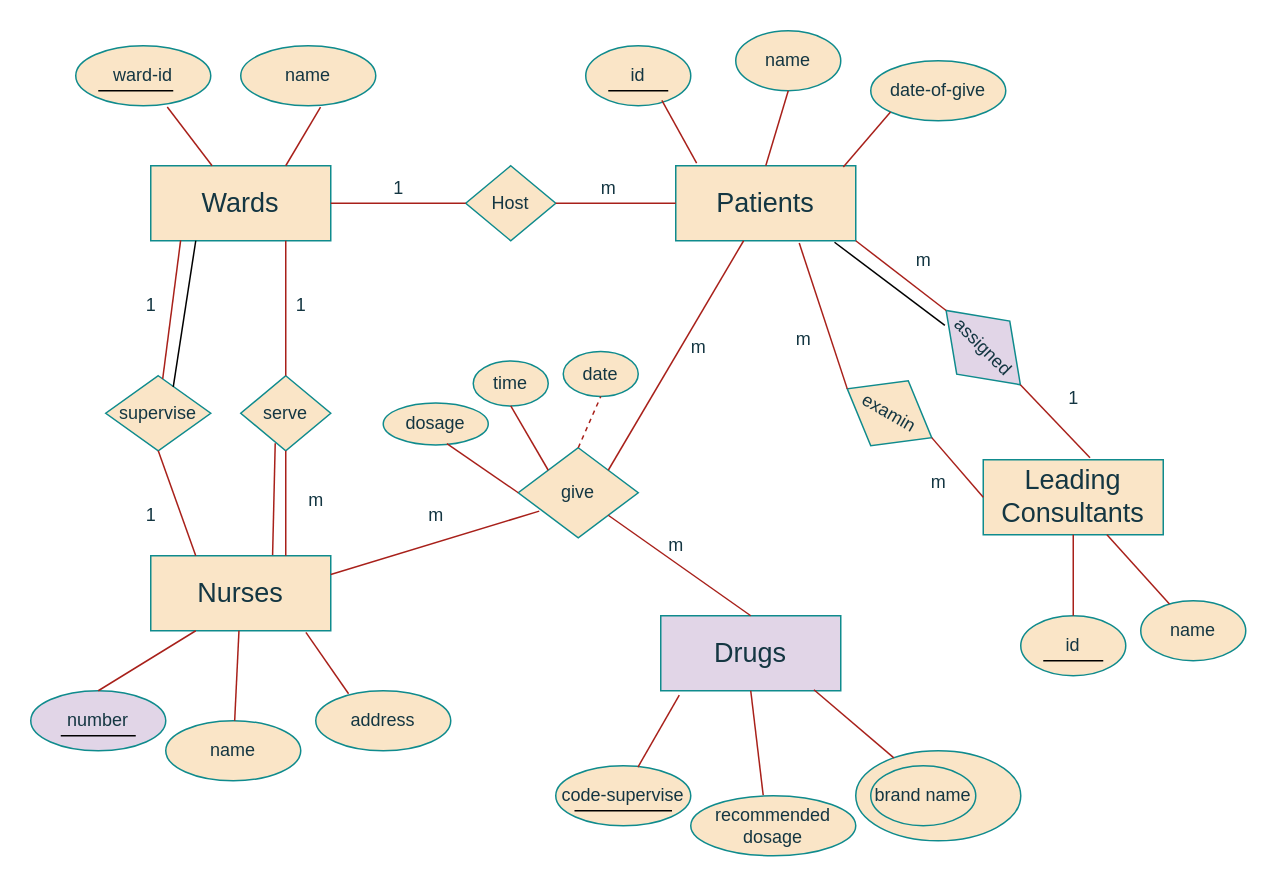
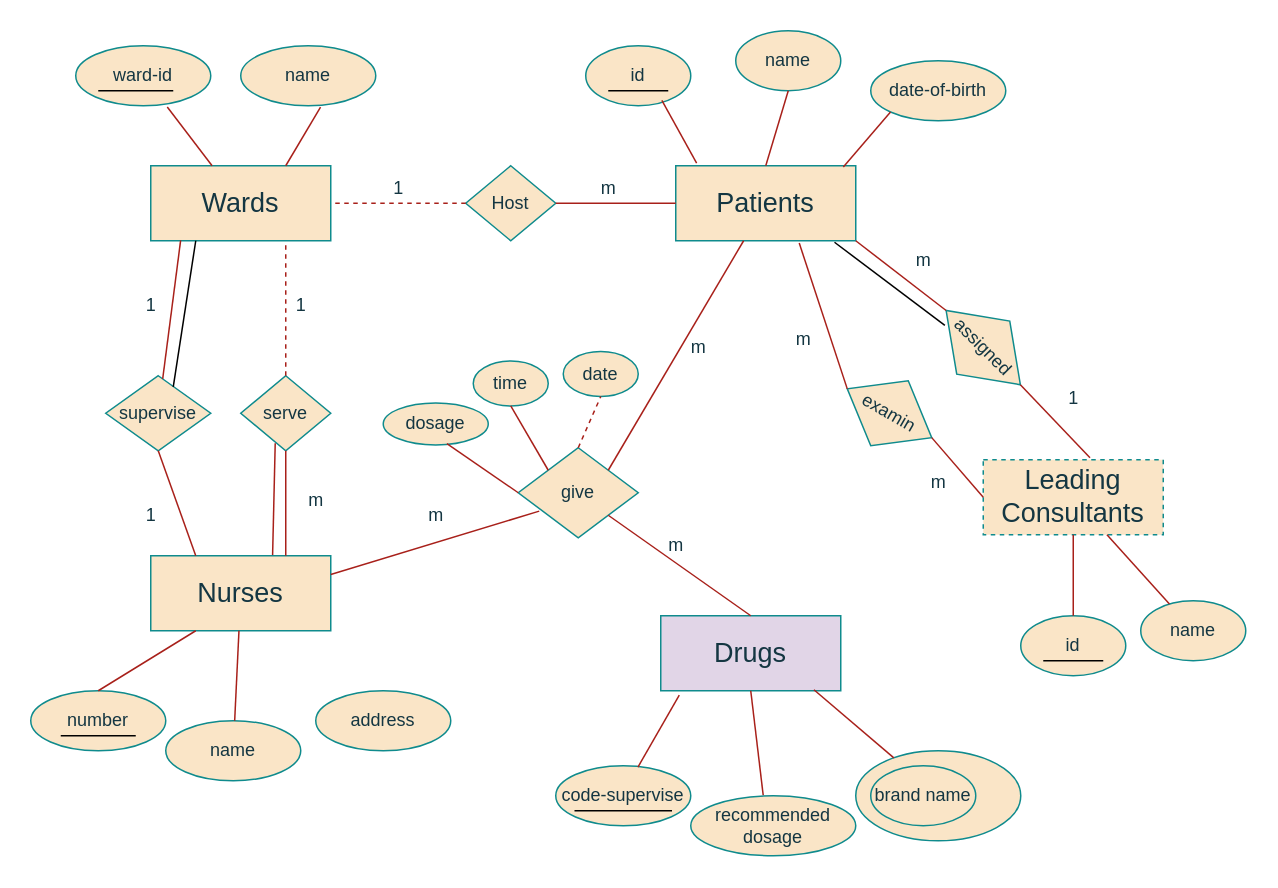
- <mxCell id="12" value="date-of-give" style="ellipse;whiteSpace=wrap;html=1;labelBackgroundColor=none;fillColor=#FAE5C7;strokeColor=#0F8B8D;fontColor=#143642;" parent="1" vertex="1"><mxGeometry x="580" y="40" width="90" height="40" as="geometry" /></mxCell>
+ <mxCell id="12" value="date-of-birth" style="ellipse;whiteSpace=wrap;html=1;labelBackgroundColor=none;fillColor=#FAE5C7;strokeColor=#0F8B8D;fontColor=#143642;" parent="1" vertex="1"><mxGeometry x="580" y="40" width="90" height="40" as="geometry" /></mxCell>
- <mxCell id="35" value="" style="endArrow=none;html=1;rounded=0;entryX=1;entryY=0.5;entryDx=0;entryDy=0;exitX=0;exitY=0.5;exitDx=0;exitDy=0;labelBackgroundColor=none;strokeColor=#A8201A;fontColor=default;" parent="1" source="34" target="2" edge="1"><mxGeometry width="50" height="50" relative="1" as="geometry"><mxPoint x="400" y="290" as="sourcePoint" /><mxPoint x="450" y="240" as="targetPoint" /></mxGeometry></mxCell>
+ <mxCell id="35" value="" style="endArrow=none;html=1;rounded=0;entryX=1;entryY=0.5;entryDx=0;entryDy=0;exitX=0;exitY=0.5;exitDx=0;exitDy=0;labelBackgroundColor=none;strokeColor=#A8201A;fontColor=default;dashed=1;" parent="1" source="34" target="2" edge="1"><mxGeometry width="50" height="50" relative="1" as="geometry"><mxPoint x="400" y="290" as="sourcePoint" /><mxPoint x="450" y="240" as="targetPoint" /></mxGeometry></mxCell>
- <mxCell id="41" value="" style="endArrow=none;html=1;rounded=0;entryX=0.75;entryY=1;entryDx=0;entryDy=0;labelBackgroundColor=none;strokeColor=#A8201A;fontColor=default;" parent="1" source="40" target="2" edge="1"><mxGeometry width="50" height="50" relative="1" as="geometry"><mxPoint x="400" y="290" as="sourcePoint" /><mxPoint x="450" y="240" as="targetPoint" /></mxGeometry></mxCell>
+ <mxCell id="41" value="" style="endArrow=none;html=1;rounded=0;entryX=0.75;entryY=1;entryDx=0;entryDy=0;labelBackgroundColor=none;strokeColor=#A8201A;fontColor=default;dashed=1;" parent="1" source="40" target="2" edge="1"><mxGeometry width="50" height="50" relative="1" as="geometry"><mxPoint x="400" y="290" as="sourcePoint" /><mxPoint x="450" y="240" as="targetPoint" /></mxGeometry></mxCell>
- <mxCell id="50" value="assigned&lt;br&gt;" style="rhombus;whiteSpace=wrap;html=1;rotation=45;labelBackgroundColor=none;fillColor=#e1d5e7;strokeColor=#0F8B8D;fontColor=#143642;" parent="1" vertex="1"><mxGeometry x="620" y="206.25" width="70" height="50" as="geometry" /></mxCell>
+ <mxCell id="50" value="assigned&lt;br&gt;" style="rhombus;whiteSpace=wrap;html=1;rotation=45;labelBackgroundColor=none;fillColor=#FAE5C7;strokeColor=#0F8B8D;fontColor=#143642;" parent="1" vertex="1"><mxGeometry x="620" y="206.25" width="70" height="50" as="geometry" /></mxCell>
- <mxCell id="18" value="&lt;font style=&quot;font-size: 18px;&quot;&gt;Leading Consultants&lt;/font&gt;" style="rounded=0;whiteSpace=wrap;html=1;labelBackgroundColor=none;fillColor=#FAE5C7;strokeColor=#0F8B8D;fontColor=#143642;" parent="1" vertex="1"><mxGeometry x="655" y="306" width="120" height="50" as="geometry" /></mxCell>
+ <mxCell id="18" value="&lt;font style=&quot;font-size: 18px;&quot;&gt;Leading Consultants&lt;/font&gt;" style="rounded=0;whiteSpace=wrap;html=1;labelBackgroundColor=none;fillColor=#FAE5C7;strokeColor=#0F8B8D;fontColor=#143642;dashed=1;" parent="1" vertex="1"><mxGeometry x="655" y="306" width="120" height="50" as="geometry" /></mxCell>
- <mxCell id="25" value="" style="endArrow=none;html=1;rounded=0;exitX=0.862;exitY=1.022;exitDx=0;exitDy=0;exitPerimeter=0;entryX=0.243;entryY=0.05;entryDx=0;entryDy=0;entryPerimeter=0;labelBackgroundColor=none;strokeColor=#A8201A;fontColor=default;" parent="1" source="5" target="8" edge="1"><mxGeometry width="50" height="50" relative="1" as="geometry"><mxPoint x="157" y="432" as="sourcePoint" /><mxPoint x="145" y="490" as="targetPoint" /></mxGeometry></mxCell>
- <mxCell id="7" value="number" style="ellipse;whiteSpace=wrap;html=1;labelBackgroundColor=none;fillColor=#e1d5e7;strokeColor=#0F8B8D;fontColor=#143642;" parent="1" vertex="1"><mxGeometry x="20" y="460" width="90" height="40" as="geometry" /></mxCell>
+ <mxCell id="7" value="number" style="ellipse;whiteSpace=wrap;html=1;labelBackgroundColor=none;fillColor=#FAE5C7;strokeColor=#0F8B8D;fontColor=#143642;" parent="1" vertex="1"><mxGeometry x="20" y="460" width="90" height="40" as="geometry" /></mxCell>
